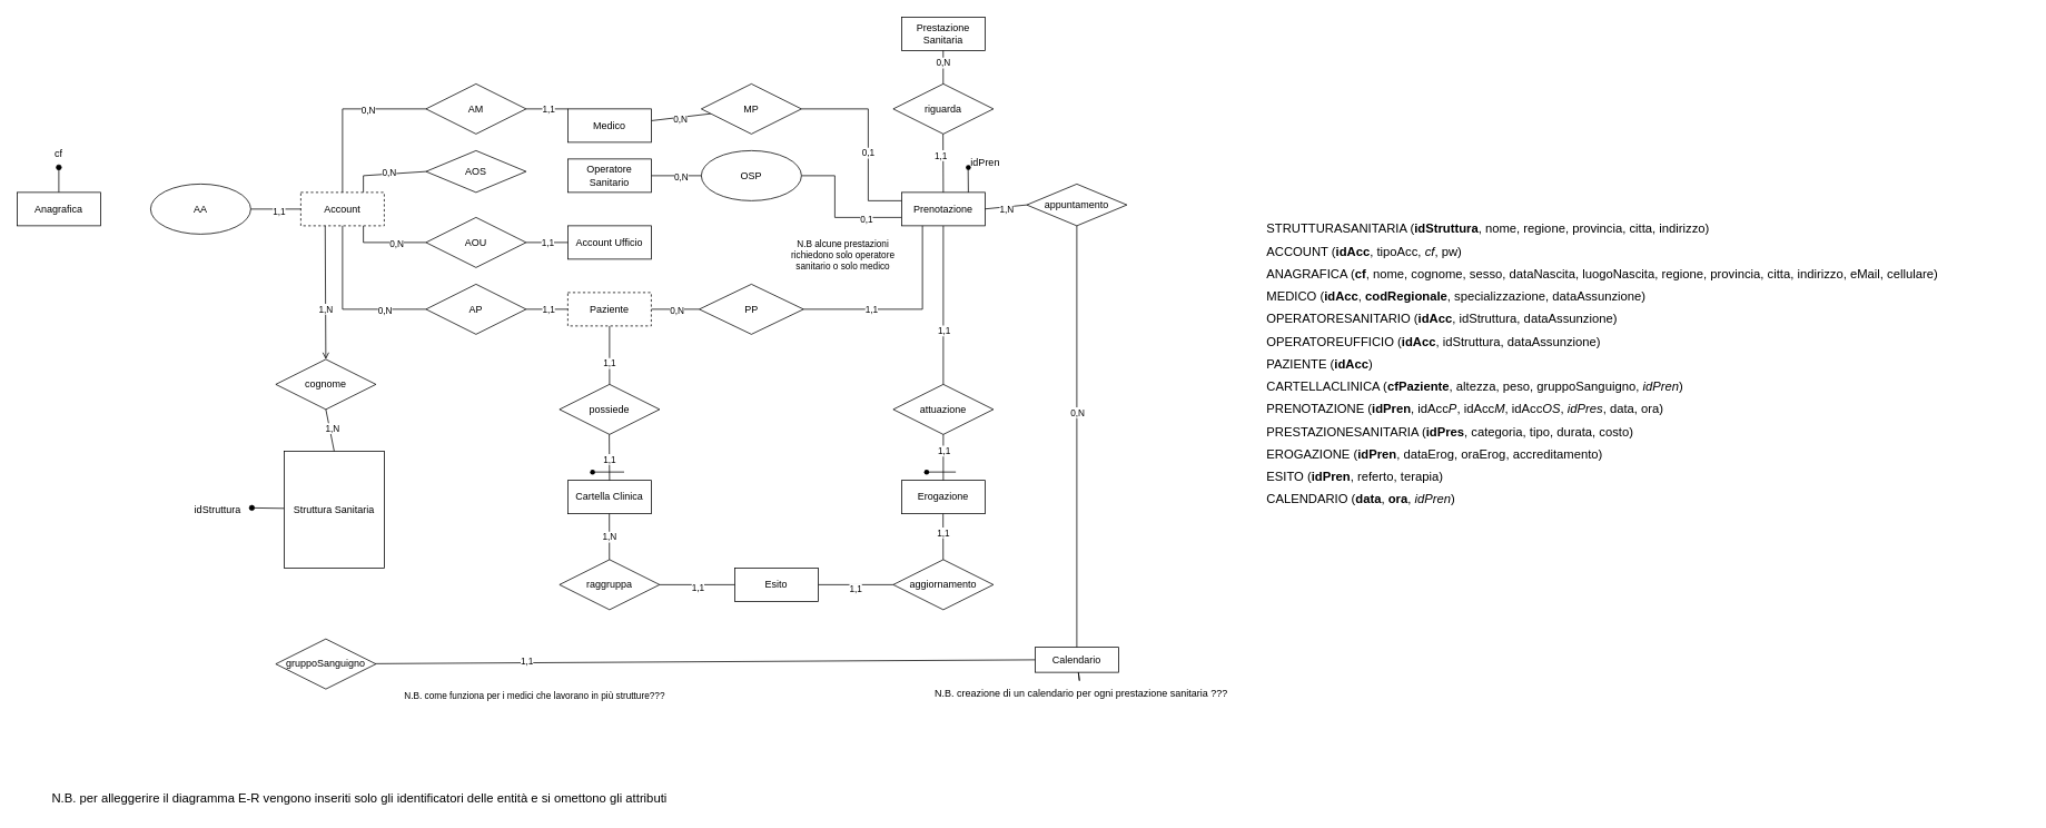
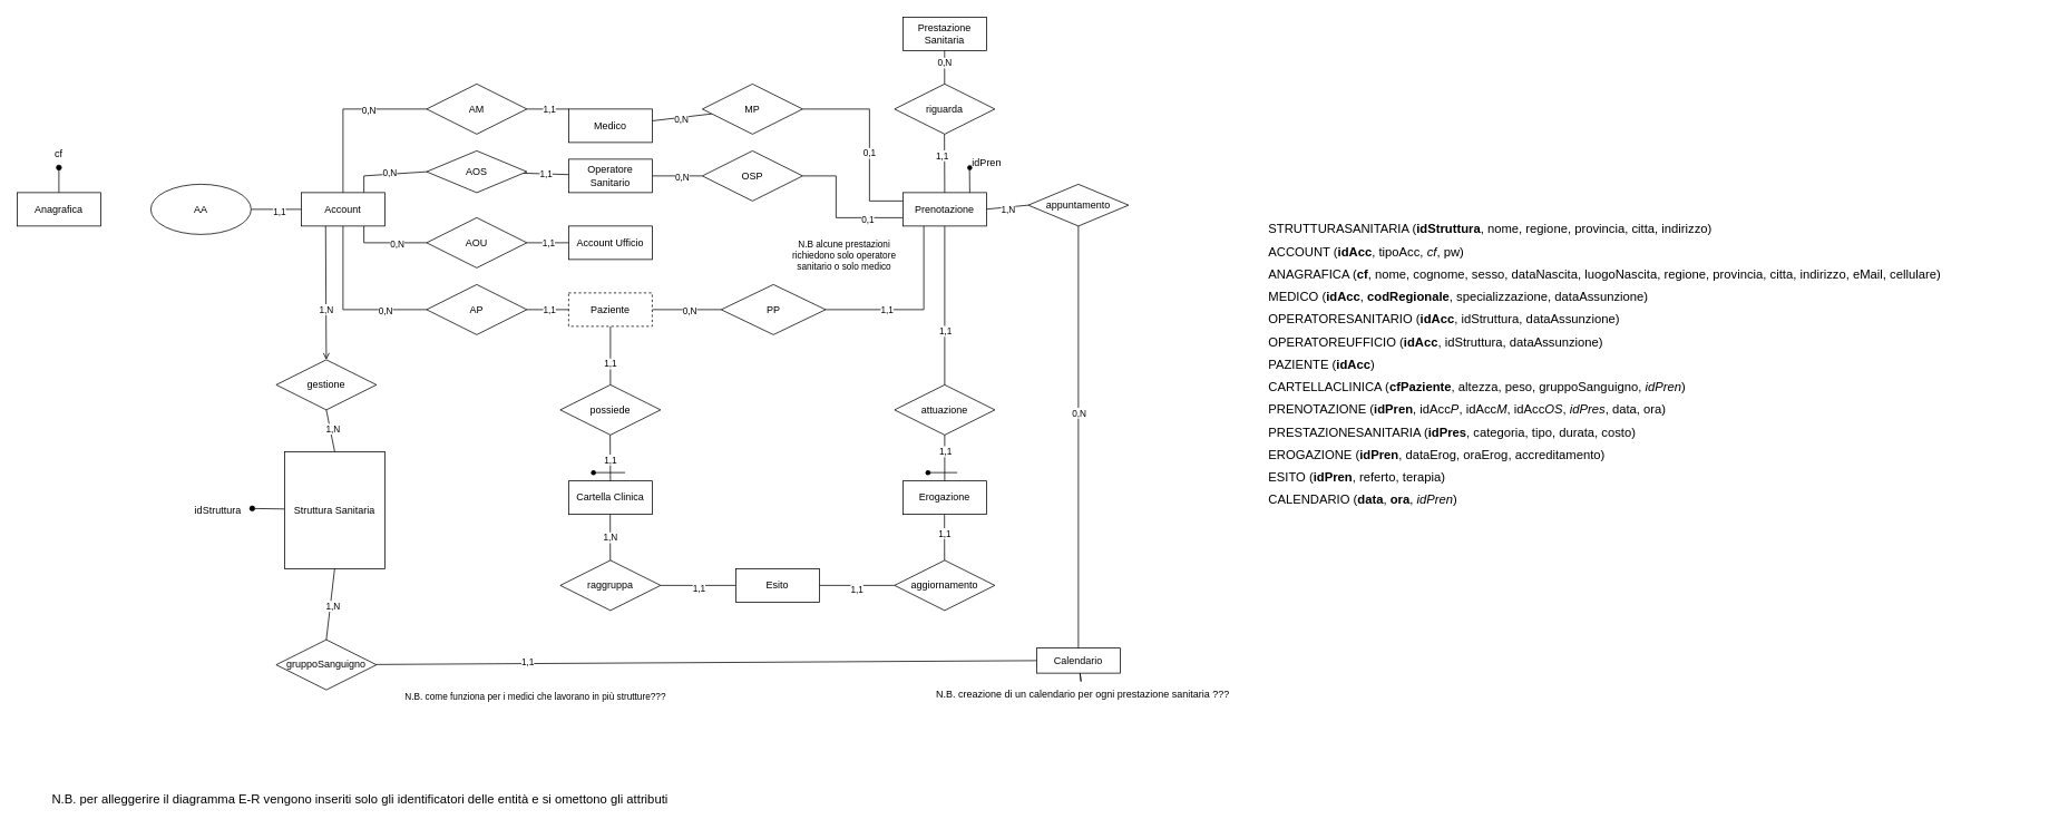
+ <mxCell id="87" value="" style="rounded=0;orthogonalLoop=1;jettySize=auto;html=1;endArrow=none;endFill=0;" parent="1" source="89" target="10" edge="1"><mxGeometry relative="1" as="geometry" /></mxCell>
+ <mxCell id="88" value="1,1" style="edgeLabel;html=1;align=center;verticalAlign=middle;resizable=0;points=[];fontSize=11;fontFamily=Helvetica;fontColor=default;" vertex="1" connectable="0" parent="87"><mxGeometry x="0.013" relative="1" as="geometry"><mxPoint as="offset" /></mxGeometry></mxCell>
- <mxCell id="101" value="OSP" style="ellipse;whiteSpace=wrap;html=1;" parent="1" vertex="1"><mxGeometry x="840" y="180" width="120" height="60" as="geometry" /></mxCell>
+ <mxCell id="101" value="OSP" style="rhombus;whiteSpace=wrap;html=1;" parent="1" vertex="1"><mxGeometry x="840" y="180" width="120" height="60" as="geometry" /></mxCell>
- <mxCell id="21" value="Account" style="whiteSpace=wrap;html=1;align=center;dashed=1;" parent="1" vertex="1"><mxGeometry x="360" y="230" width="100" height="40" as="geometry" /></mxCell>
+ <mxCell id="21" value="Account" style="whiteSpace=wrap;html=1;align=center;" parent="1" vertex="1"><mxGeometry x="360" y="230" width="100" height="40" as="geometry" /></mxCell>
- <mxCell id="104" value="PP" style="rhombus;whiteSpace=wrap;html=1;" parent="1" vertex="1"><mxGeometry x="837.5" y="340" width="125" height="60" as="geometry" /></mxCell>
+ <mxCell id="104" value="PP" style="rhombus;whiteSpace=wrap;html=1;" parent="1" vertex="1"><mxGeometry x="862.5" y="340" width="125" height="60" as="geometry" /></mxCell>
- <mxCell id="24" value="cognome" style="shape=rhombus;perimeter=rhombusPerimeter;whiteSpace=wrap;html=1;align=center;" parent="1" vertex="1"><mxGeometry x="330" y="430" width="120" height="60" as="geometry" /></mxCell>
+ <mxCell id="24" value="gestione" style="shape=rhombus;perimeter=rhombusPerimeter;whiteSpace=wrap;html=1;align=center;" parent="1" vertex="1"><mxGeometry x="330" y="430" width="120" height="60" as="geometry" /></mxCell>
+ <mxCell id="54" value="" style="endArrow=none;html=1;rounded=0;exitX=0.5;exitY=0;exitDx=0;exitDy=0;entryX=0.5;entryY=1;entryDx=0;entryDy=0;" parent="1" source="53" target="23" edge="1"><mxGeometry relative="1" as="geometry"><mxPoint x="409.76" y="720" as="sourcePoint" /><mxPoint x="409.76" y="680" as="targetPoint" /></mxGeometry></mxCell>
+ <mxCell id="55" value="1,N" style="edgeLabel;html=1;align=center;verticalAlign=middle;resizable=0;points=[];fontSize=11;fontFamily=Helvetica;fontColor=default;" vertex="1" connectable="0" parent="54"><mxGeometry x="-0.049" y="-3" relative="1" as="geometry"><mxPoint as="offset" /></mxGeometry></mxCell>
